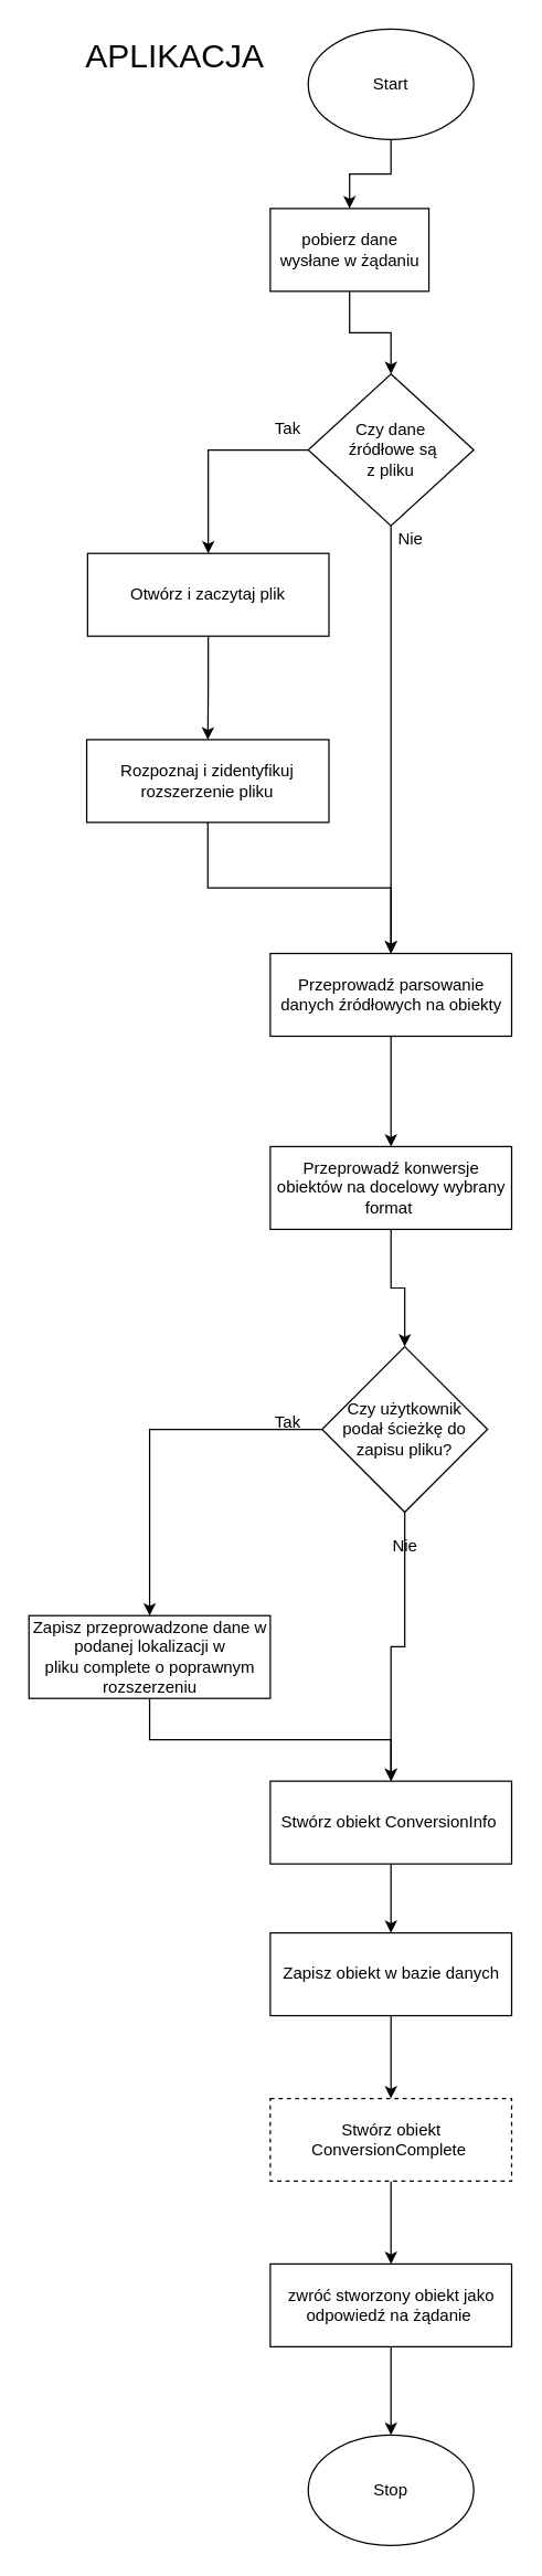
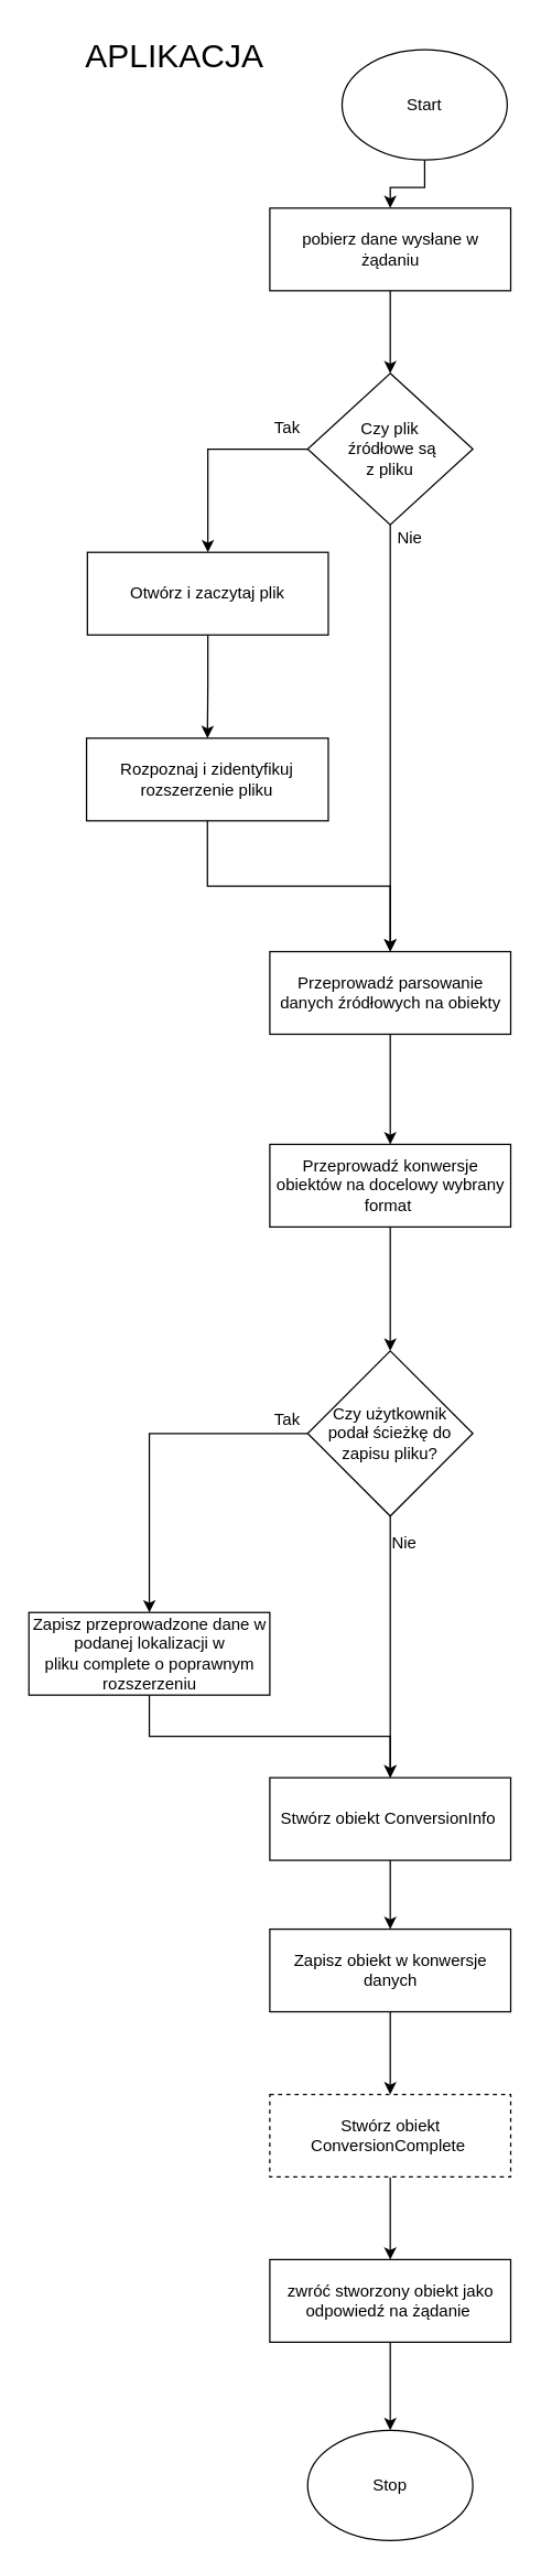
- <mxCell id="3" value="Start" style="ellipse;whiteSpace=wrap;html=1;" parent="1" vertex="1"><mxGeometry x="223" y="20" width="120" height="80" as="geometry" /></mxCell>
+ <mxCell id="3" value="Start" style="ellipse;whiteSpace=wrap;html=1;" parent="1" vertex="1"><mxGeometry x="248" y="35" width="120" height="80" as="geometry" /></mxCell>
- <mxCell id="5" value="pobierz dane wysłane w żądaniu" style="whiteSpace=wrap;html=1;" parent="1" vertex="1"><mxGeometry x="195.5" y="150" width="115" height="60" as="geometry" /></mxCell>
+ <mxCell id="5" value="pobierz dane wysłane w żądaniu" style="whiteSpace=wrap;html=1;" parent="1" vertex="1"><mxGeometry x="195.5" y="150" width="175" height="60" as="geometry" /></mxCell>
- <mxCell id="8" value="Czy dane&lt;br&gt;&amp;nbsp;źródłowe są &lt;br&gt;z pliku" style="rhombus;whiteSpace=wrap;html=1;" parent="1" vertex="1"><mxGeometry x="223" y="270" width="120" height="110" as="geometry" /></mxCell>
+ <mxCell id="8" value="Czy plik&lt;br&gt;&amp;nbsp;źródłowe są &lt;br&gt;z pliku" style="rhombus;whiteSpace=wrap;html=1;" parent="1" vertex="1"><mxGeometry x="223" y="270" width="120" height="110" as="geometry" /></mxCell>
- <mxCell id="24" value="Czy użytkownik &lt;br&gt;podał ścieżkę do zapisu pliku?" style="rhombus;whiteSpace=wrap;html=1;" parent="1" vertex="1"><mxGeometry x="233" y="975" width="120" height="120" as="geometry" /></mxCell>
+ <mxCell id="24" value="Czy użytkownik &lt;br&gt;podał ścieżkę do zapisu pliku?" style="rhombus;whiteSpace=wrap;html=1;" parent="1" vertex="1"><mxGeometry x="223" y="980" width="120" height="120" as="geometry" /></mxCell>
- <mxCell id="35" value="Zapisz obiekt w bazie danych" style="whiteSpace=wrap;html=1;" vertex="1" parent="1"><mxGeometry x="195.5" y="1400" width="175" height="60" as="geometry" /></mxCell>
+ <mxCell id="35" value="Zapisz obiekt w konwersje danych" style="whiteSpace=wrap;html=1;" vertex="1" parent="1"><mxGeometry x="195.5" y="1400" width="175" height="60" as="geometry" /></mxCell>
